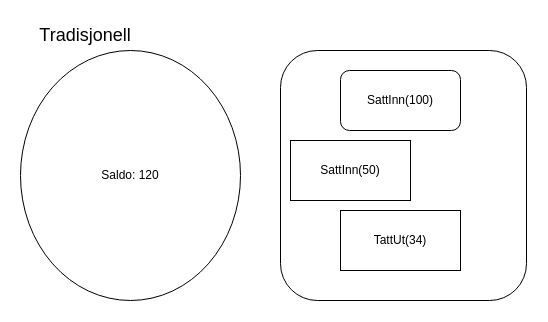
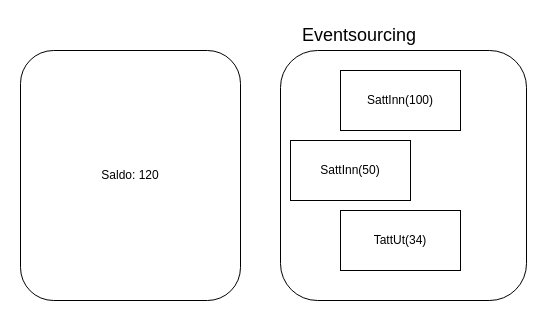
- <mxCell id="4" value="&lt;font style=&quot;font-size: 18px;&quot;&gt;Tradisjonell&lt;/font&gt;" style="text;html=1;strokeColor=none;fillColor=none;align=center;verticalAlign=middle;whiteSpace=wrap;rounded=0;" vertex="1" parent="2"><mxGeometry width="130" height="30" as="geometry" /></mxCell>
+ <mxCell id="10" value="&lt;font style=&quot;font-size: 18px;&quot;&gt;Eventsourcing&lt;/font&gt;" style="text;html=1;strokeColor=none;fillColor=none;align=center;verticalAlign=middle;whiteSpace=wrap;rounded=0;" vertex="1" parent="5"><mxGeometry x="14" width="130" height="30" as="geometry" /></mxCell>
- <mxCell id="7" value="SattInn(100)" style="whiteSpace=wrap;html=1;rounded=1;" vertex="1" parent="5"><mxGeometry x="60" y="50" width="120" height="60" as="geometry" /></mxCell>
+ <mxCell id="7" value="SattInn(100)" style="rounded=0;whiteSpace=wrap;html=1;" vertex="1" parent="5"><mxGeometry x="60" y="50" width="120" height="60" as="geometry" /></mxCell>
- <mxCell id="3" value="Saldo: 120" style="ellipse;whiteSpace=wrap;html=1;" vertex="1" parent="2"><mxGeometry y="30" width="220" height="250" as="geometry" /></mxCell>
+ <mxCell id="3" value="Saldo: 120" style="rounded=1;whiteSpace=wrap;html=1;" vertex="1" parent="2"><mxGeometry y="30" width="220" height="250" as="geometry" /></mxCell>
